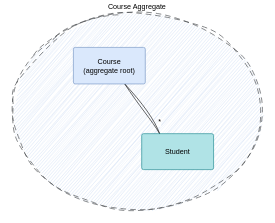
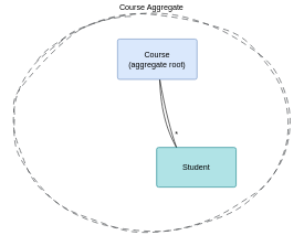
- <mxCell id="5" value="Course&lt;div&gt;(aggregate root)&lt;/div&gt;" style="rounded=1;whiteSpace=wrap;html=1;arcSize=5;fillColor=#dae8fc;strokeColor=#6c8ebf;" vertex="1" parent="1"><mxGeometry x="122" y="78" width="120" height="61" as="geometry" /></mxCell>
+ <mxCell id="5" value="Course&lt;div&gt;(aggregate root)&lt;/div&gt;" style="rounded=1;whiteSpace=wrap;html=1;arcSize=5;fillColor=#dae8fc;strokeColor=#6c8ebf;" vertex="1" parent="1"><mxGeometry x="177" y="58" width="120" height="61" as="geometry" /></mxCell>
- <mxCell id="2" value="Course Aggregate" style="ellipse;whiteSpace=wrap;html=1;sketch=1;curveFitting=1;jiggle=2;dashed=1;dashPattern=8 8;labelPosition=center;verticalLabelPosition=top;align=center;verticalAlign=bottom;spacing=2;fillColor=#D4E1F5;strokeColor=#36393d;" vertex="1" parent="1"><mxGeometry x="20" y="20" width="417" height="329" as="geometry" /></mxCell>
+ <mxCell id="2" value="Course Aggregate" style="ellipse;whiteSpace=wrap;html=1;sketch=1;curveFitting=1;jiggle=2;dashed=1;dashPattern=8 8;labelPosition=center;verticalLabelPosition=top;align=center;verticalAlign=bottom;spacing=2;fillColor=#ffffff;strokeColor=#36393d;" vertex="1" parent="1"><mxGeometry x="20" y="20" width="417" height="329" as="geometry" /></mxCell>
